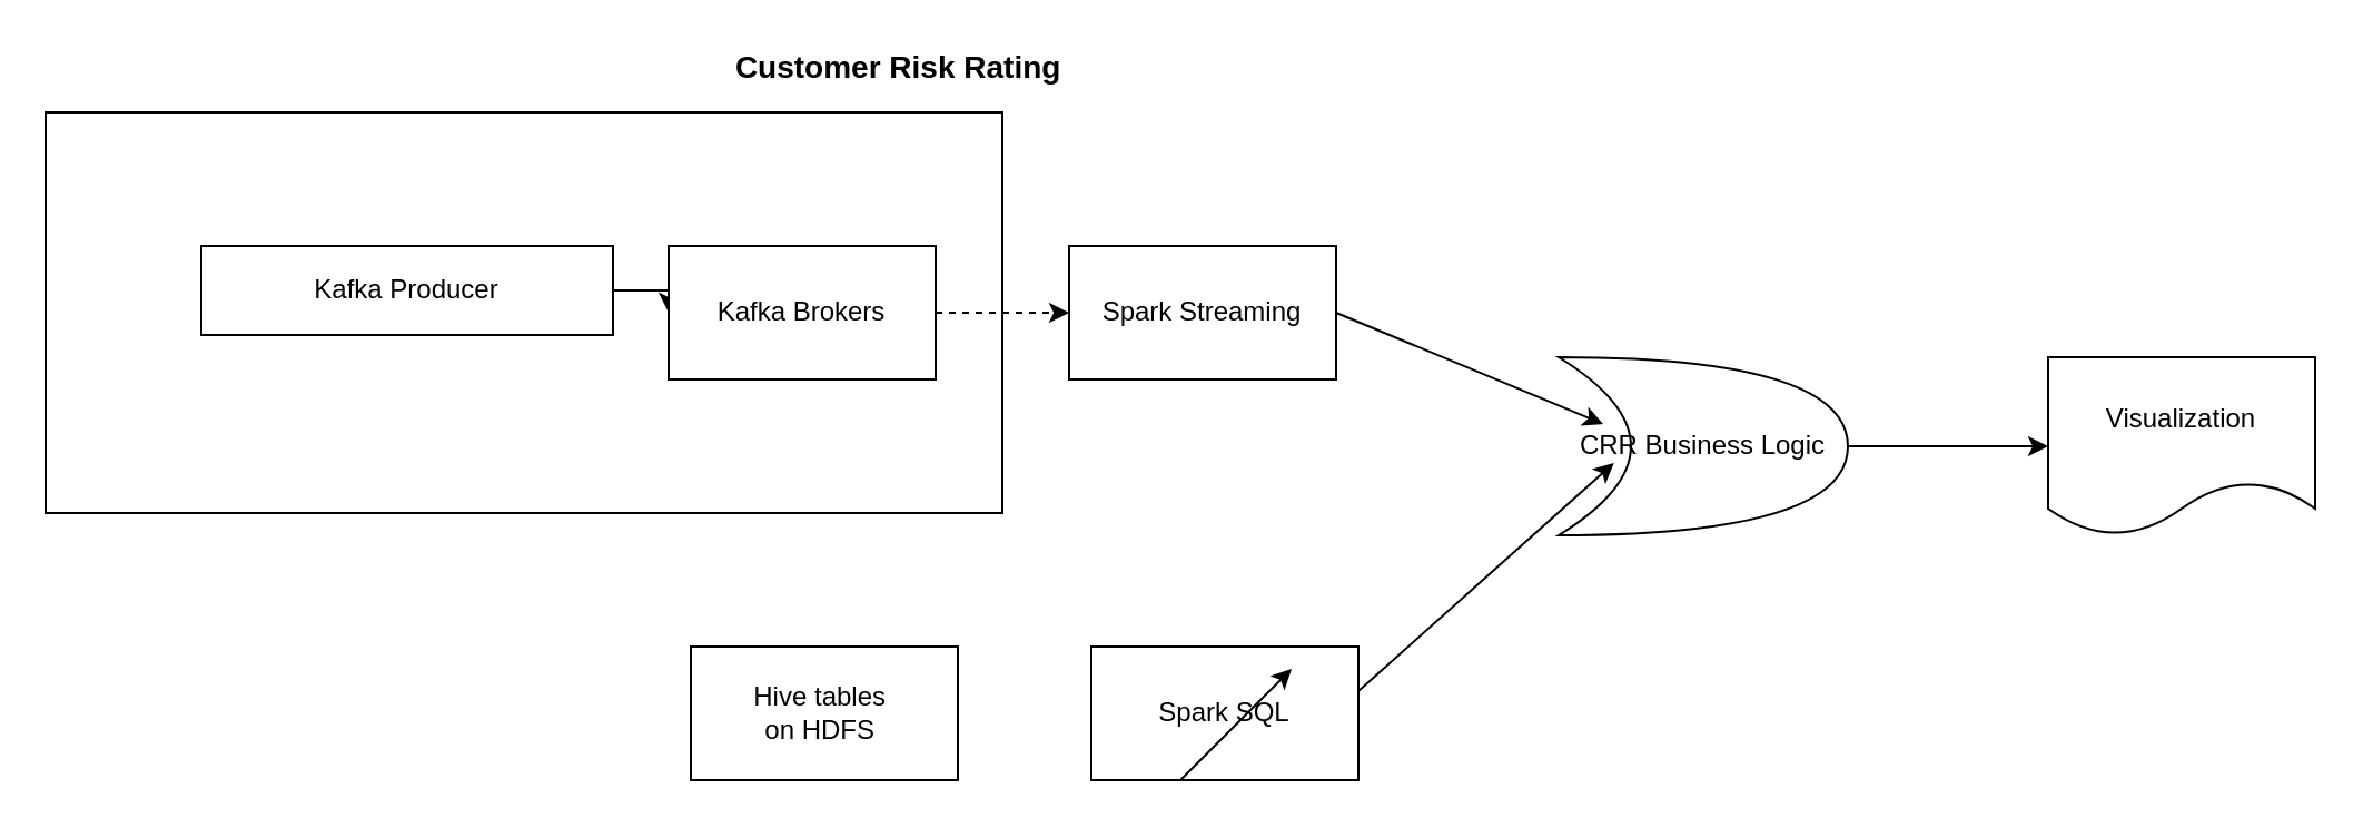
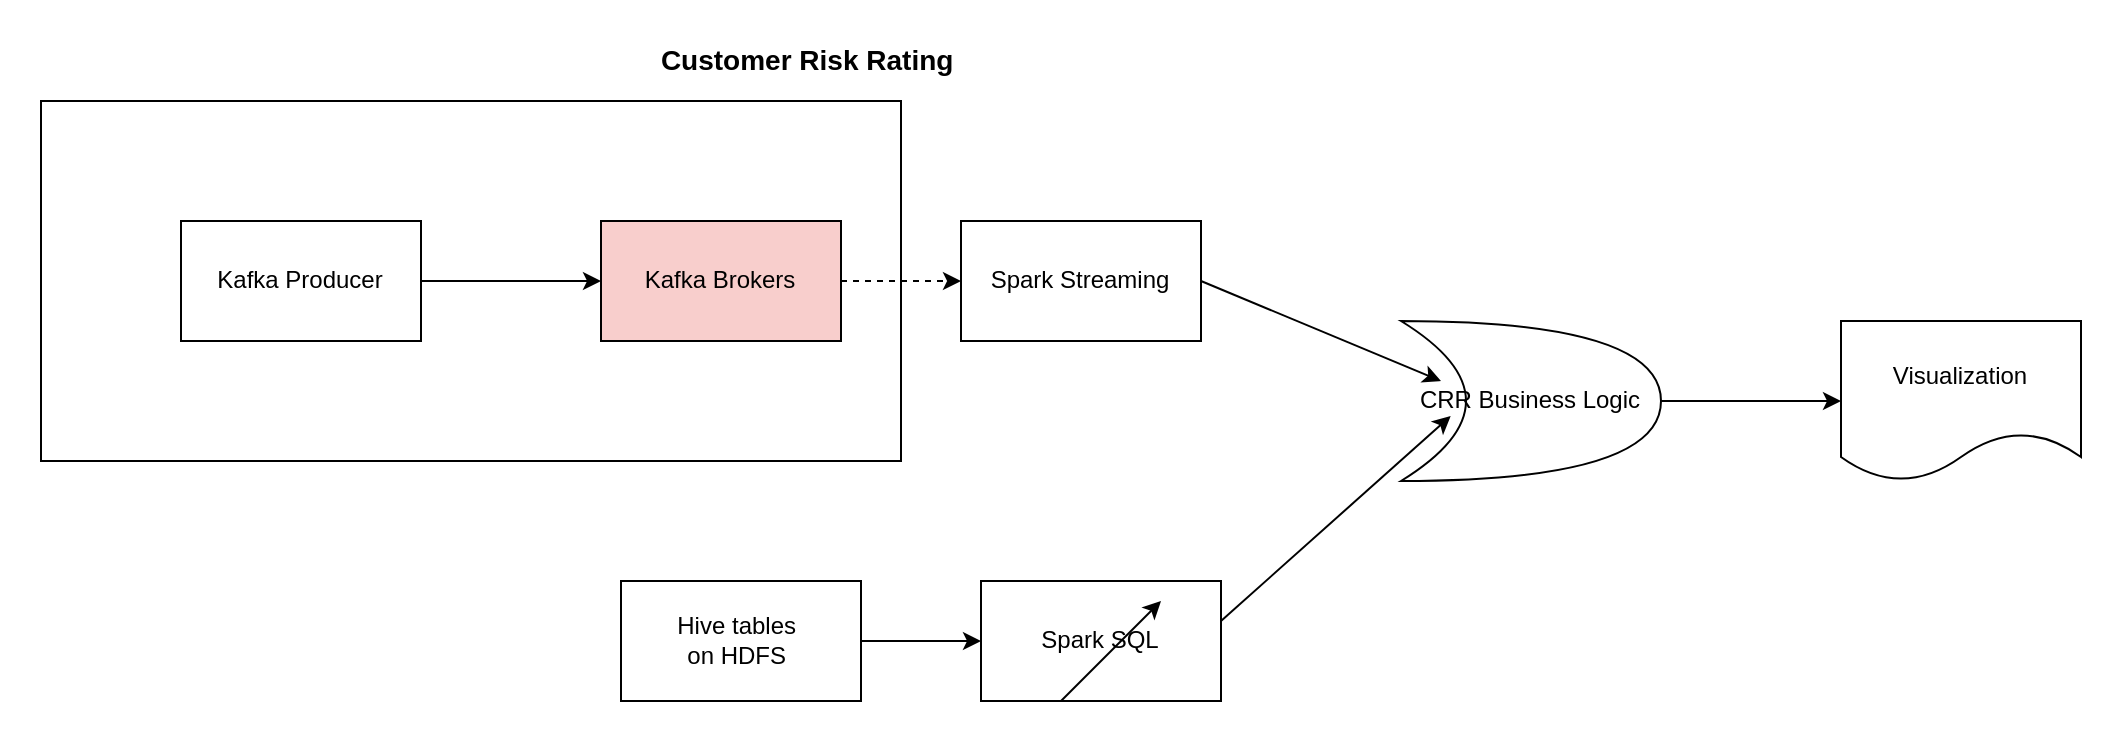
- <mxCell id="4" value="Kafka Producer" style="rounded=0;whiteSpace=wrap;html=1;" parent="1" vertex="1"><mxGeometry x="90" y="110" width="185" height="40" as="geometry" /></mxCell>
+ <mxCell id="4" value="Kafka Producer" style="rounded=0;whiteSpace=wrap;html=1;" parent="1" vertex="1"><mxGeometry x="90" y="110" width="120" height="60" as="geometry" /></mxCell>
- <mxCell id="7" value="Kafka Brokers" style="rounded=0;whiteSpace=wrap;html=1;" vertex="1" parent="1"><mxGeometry x="300" y="110" width="120" height="60" as="geometry" /></mxCell>
+ <mxCell id="7" value="Kafka Brokers" style="rounded=0;whiteSpace=wrap;html=1;fillColor=#f8cecc;" vertex="1" parent="1"><mxGeometry x="300" y="110" width="120" height="60" as="geometry" /></mxCell>
+ <mxCell id="9" style="edgeStyle=orthogonalEdgeStyle;rounded=0;orthogonalLoop=1;jettySize=auto;html=1;exitX=1;exitY=0.5;exitDx=0;exitDy=0;entryX=0;entryY=0.5;entryDx=0;entryDy=0;" edge="1" parent="1" source="10" target="16"><mxGeometry relative="1" as="geometry" /></mxCell>
